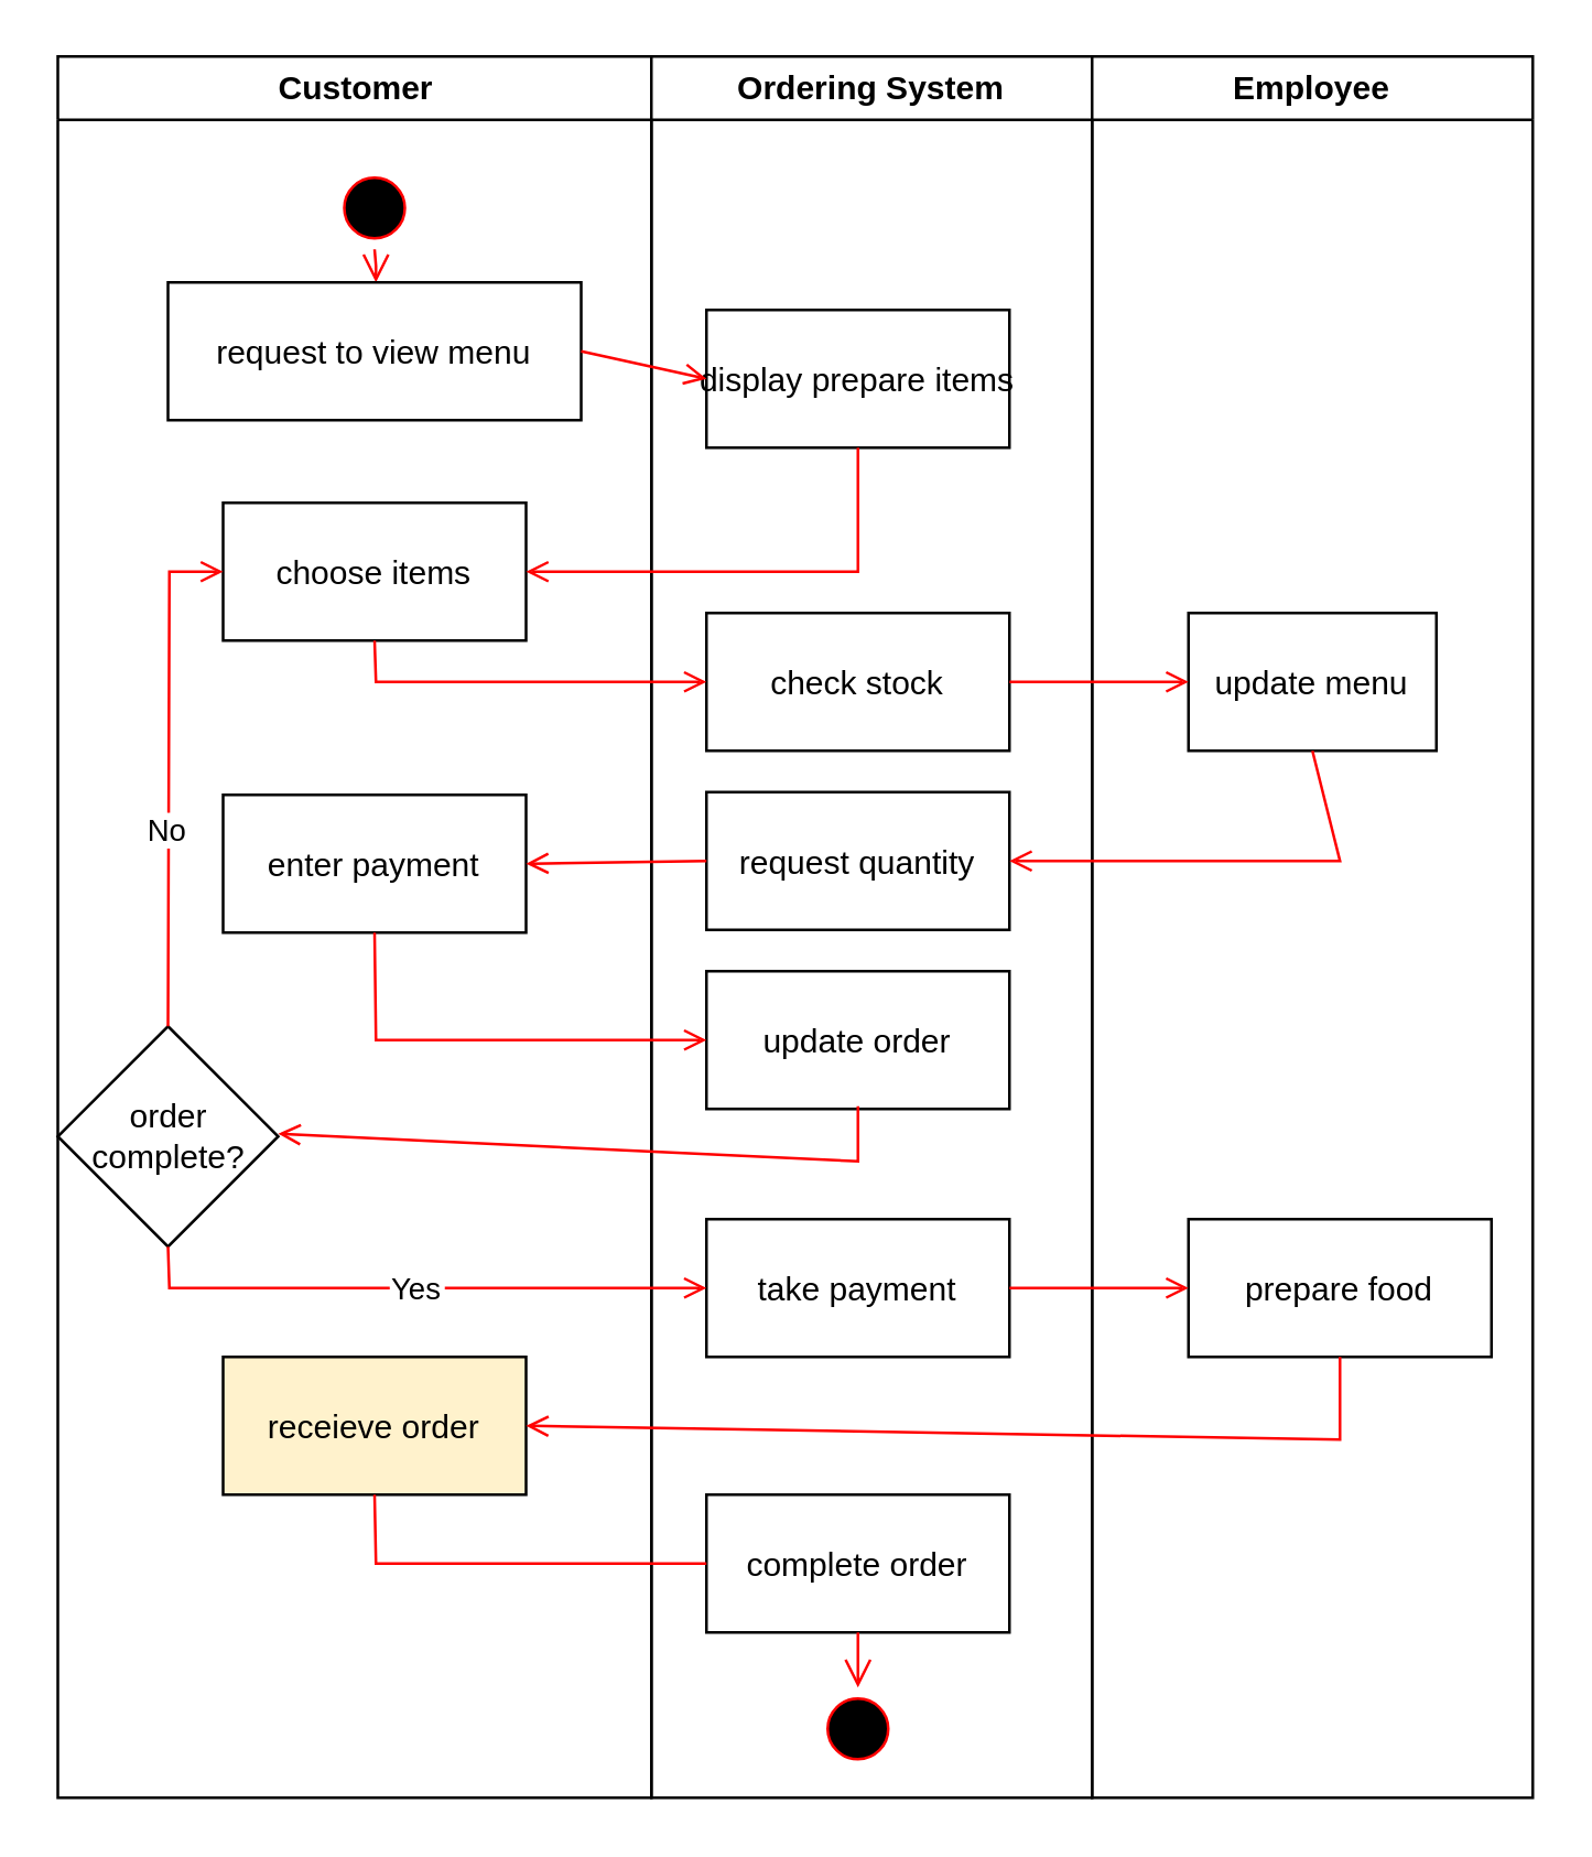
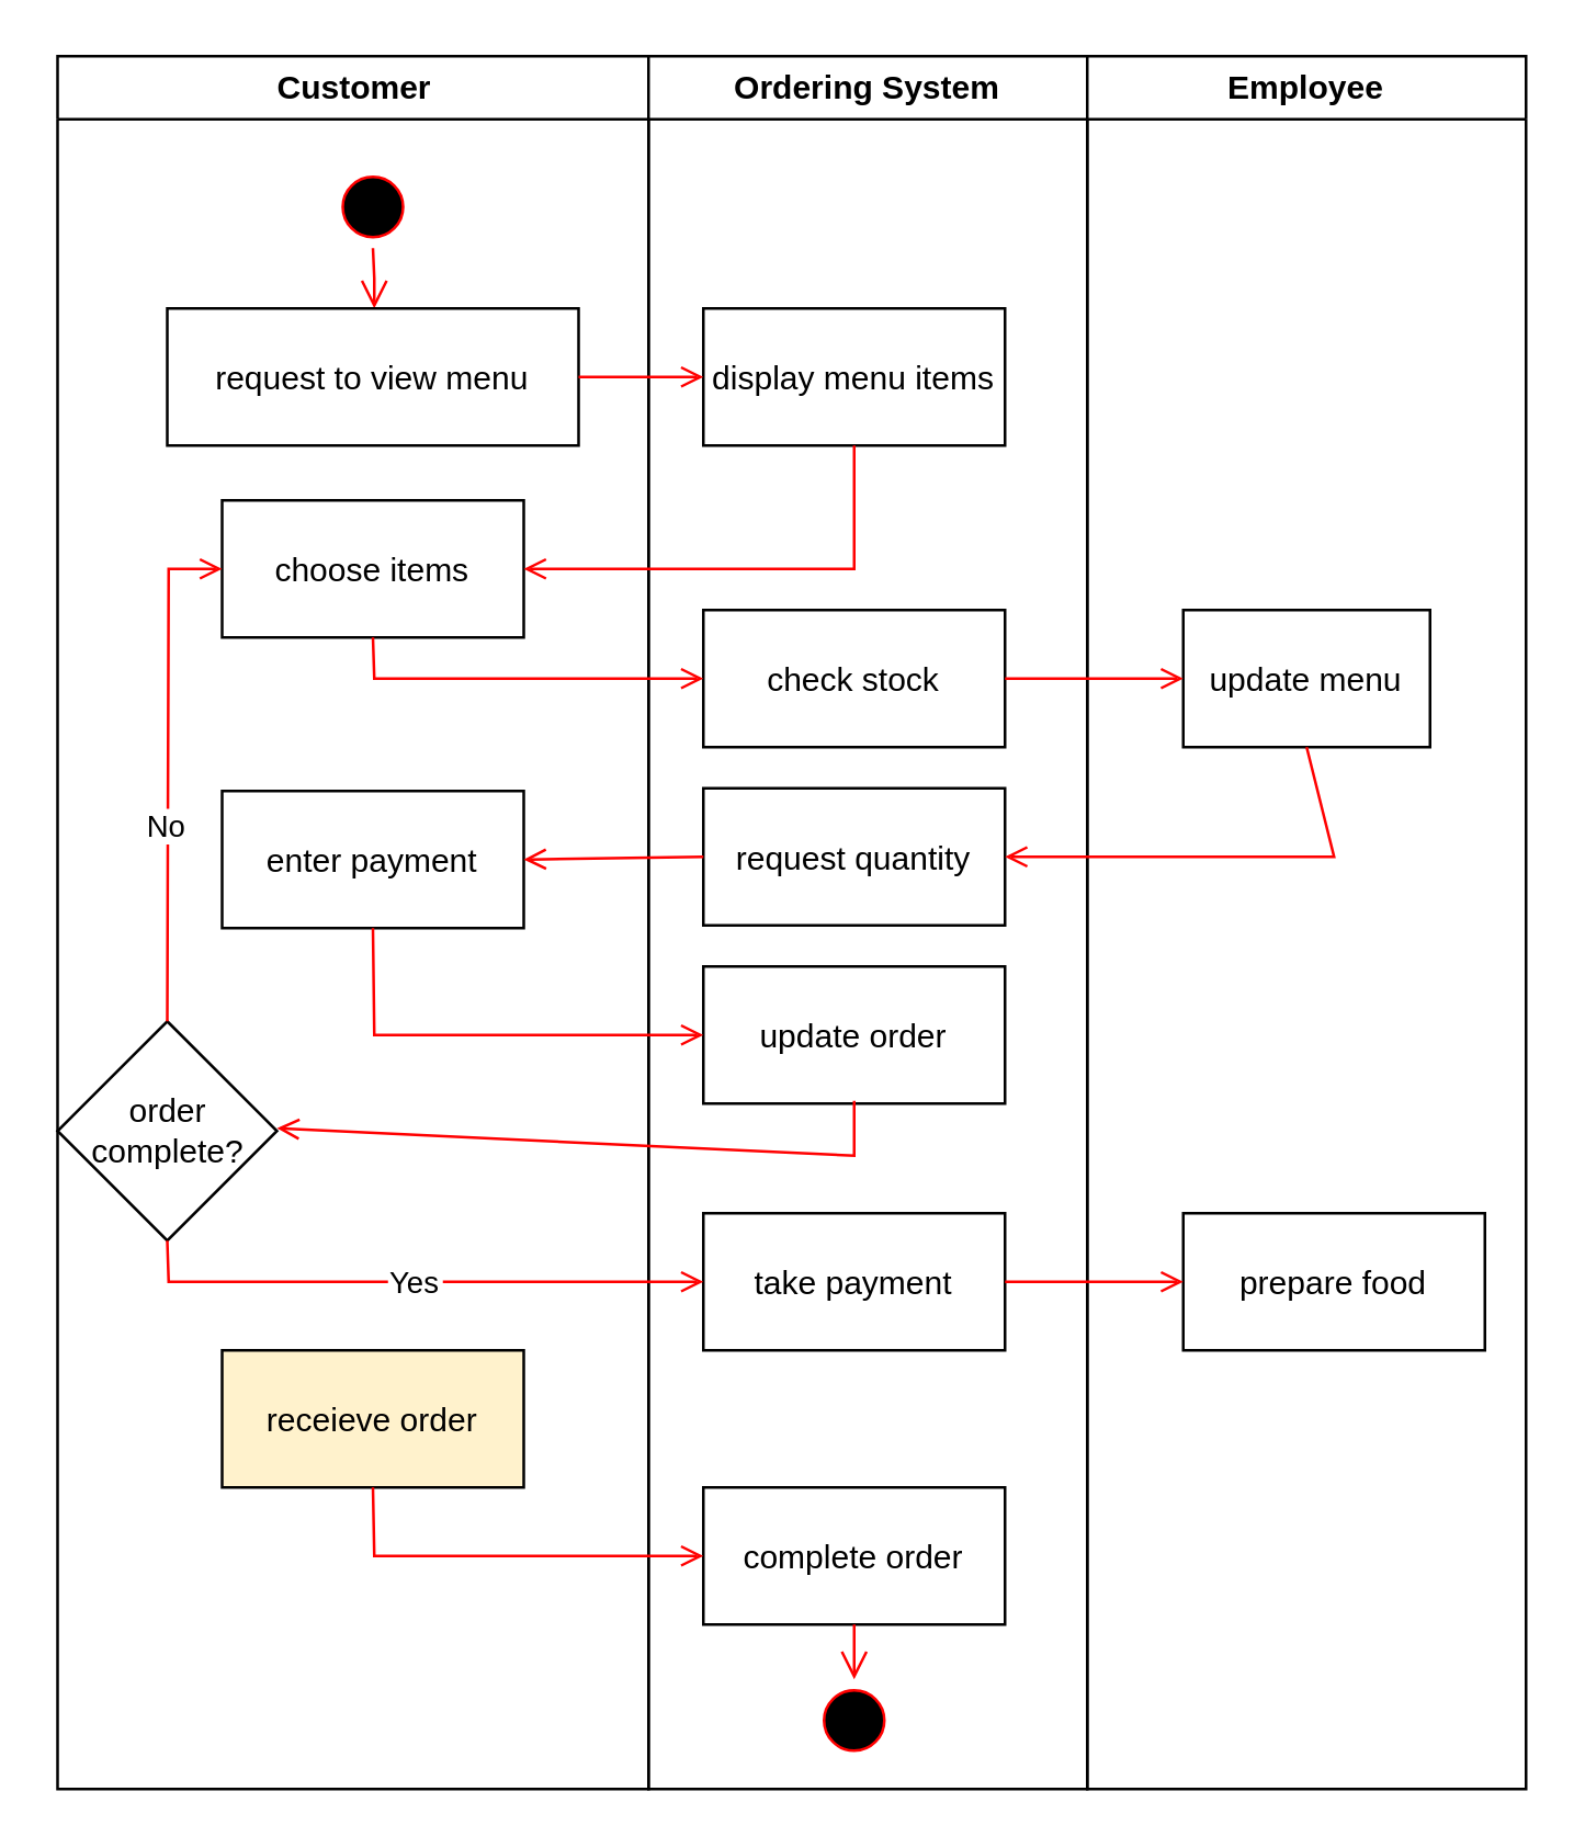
- <mxCell id="5" value="request to view menu" style="" parent="2" vertex="1"><mxGeometry x="40" y="82" width="150" height="50" as="geometry" /></mxCell>
+ <mxCell id="5" value="request to view menu" style="" parent="2" vertex="1"><mxGeometry x="40" y="92" width="150" height="50" as="geometry" /></mxCell>
- <mxCell id="13" value="display prepare items" style="" parent="12" vertex="1"><mxGeometry x="20" y="92" width="110" height="50" as="geometry" /></mxCell>
+ <mxCell id="13" value="display menu items" style="" parent="12" vertex="1"><mxGeometry x="20" y="92" width="110" height="50" as="geometry" /></mxCell>
- <mxCell id="34" value="" style="endArrow=open;strokeColor=#FF0000;endFill=1;rounded=0;exitX=0.5;exitY=1;exitDx=0;exitDy=0;entryX=1;entryY=0.5;entryDx=0;entryDy=0;" edge="1" parent="1" source="23" target="11"><mxGeometry relative="1" as="geometry"><mxPoint x="376" y="547" as="sourcePoint" /><mxPoint x="476" y="547" as="targetPoint" /><Array as="points"><mxPoint x="486" y="522" /></Array></mxGeometry></mxCell>
- <mxCell id="35" value="" style="endArrow=none;strokeColor=#FF0000;endFill=1;rounded=0;exitX=0.5;exitY=1;exitDx=0;exitDy=0;entryX=0;entryY=0.5;entryDx=0;entryDy=0;" edge="1" parent="1" source="11" target="18"><mxGeometry relative="1" as="geometry"><mxPoint x="376" y="552" as="sourcePoint" /><mxPoint x="426" y="553" as="targetPoint" /><Array as="points"><mxPoint x="136" y="567" /></Array></mxGeometry></mxCell>
+ <mxCell id="35" value="" style="endArrow=open;strokeColor=#FF0000;endFill=1;rounded=0;exitX=0.5;exitY=1;exitDx=0;exitDy=0;entryX=0;entryY=0.5;entryDx=0;entryDy=0;" edge="1" parent="1" source="11" target="18"><mxGeometry relative="1" as="geometry"><mxPoint x="376" y="552" as="sourcePoint" /><mxPoint x="426" y="553" as="targetPoint" /><Array as="points"><mxPoint x="136" y="567" /></Array></mxGeometry></mxCell>
